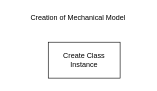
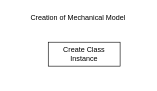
- <mxCell id="2" value="Create Class Instance" style="rounded=0;whiteSpace=wrap;html=1;" parent="1" vertex="1"><mxGeometry x="80" y="70" width="120" height="60" as="geometry" /></mxCell>
+ <mxCell id="2" value="Create Class Instance" style="rounded=0;whiteSpace=wrap;html=1;" parent="1" vertex="1"><mxGeometry x="80" y="70" width="120" height="40" as="geometry" /></mxCell>
